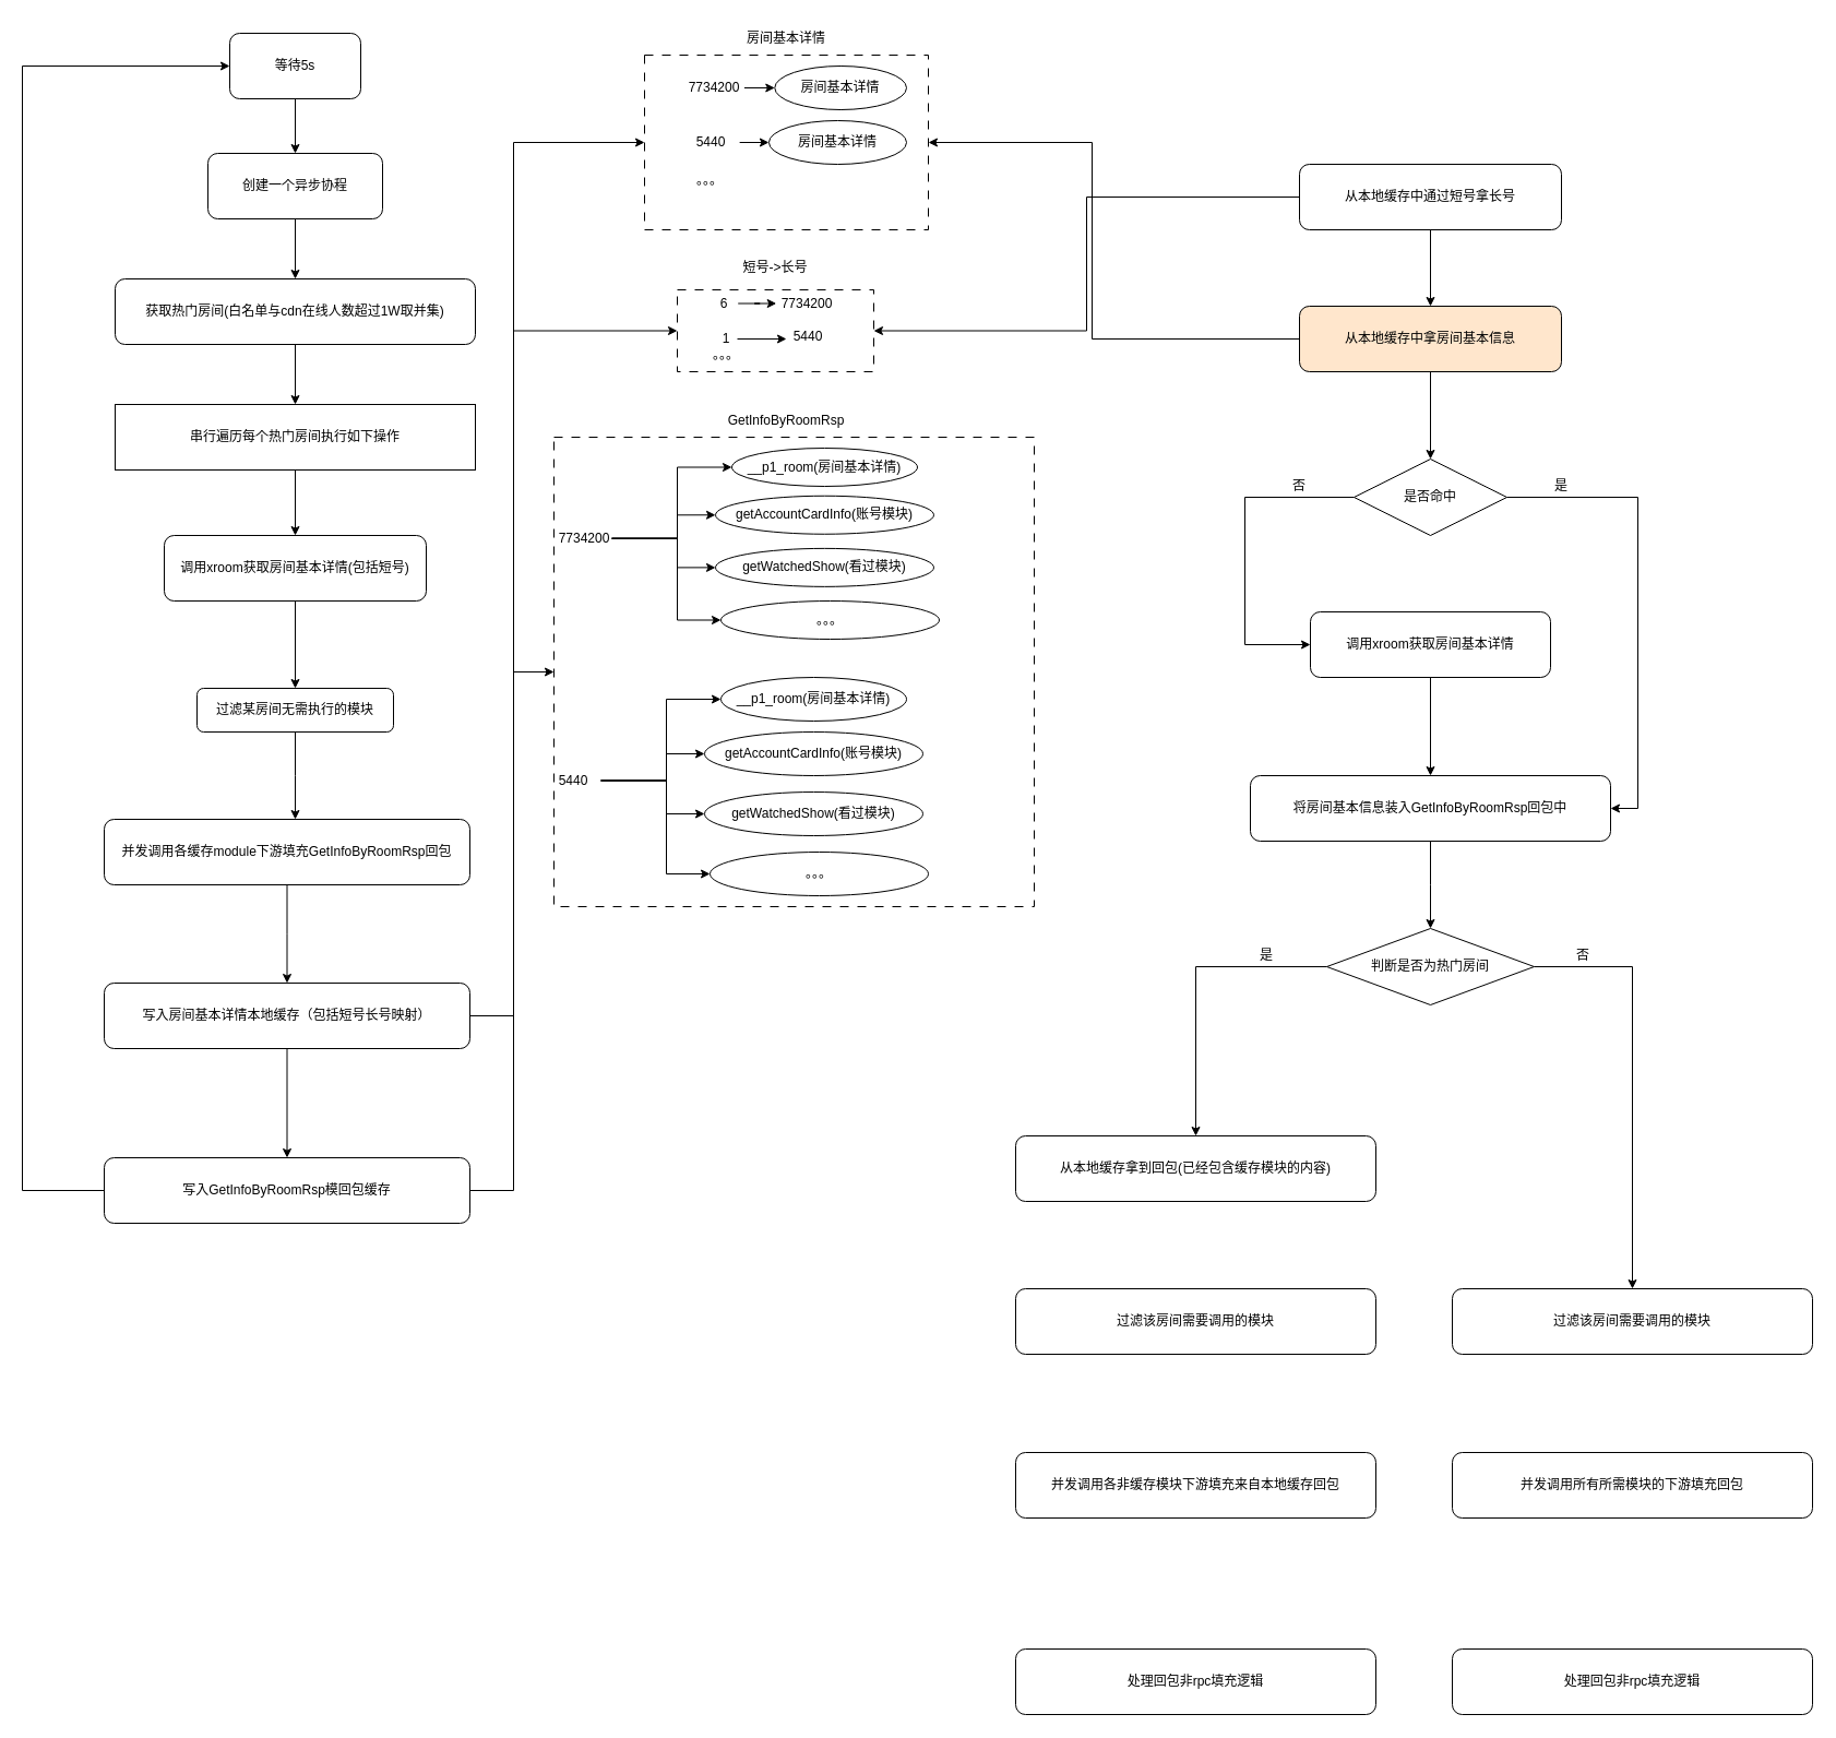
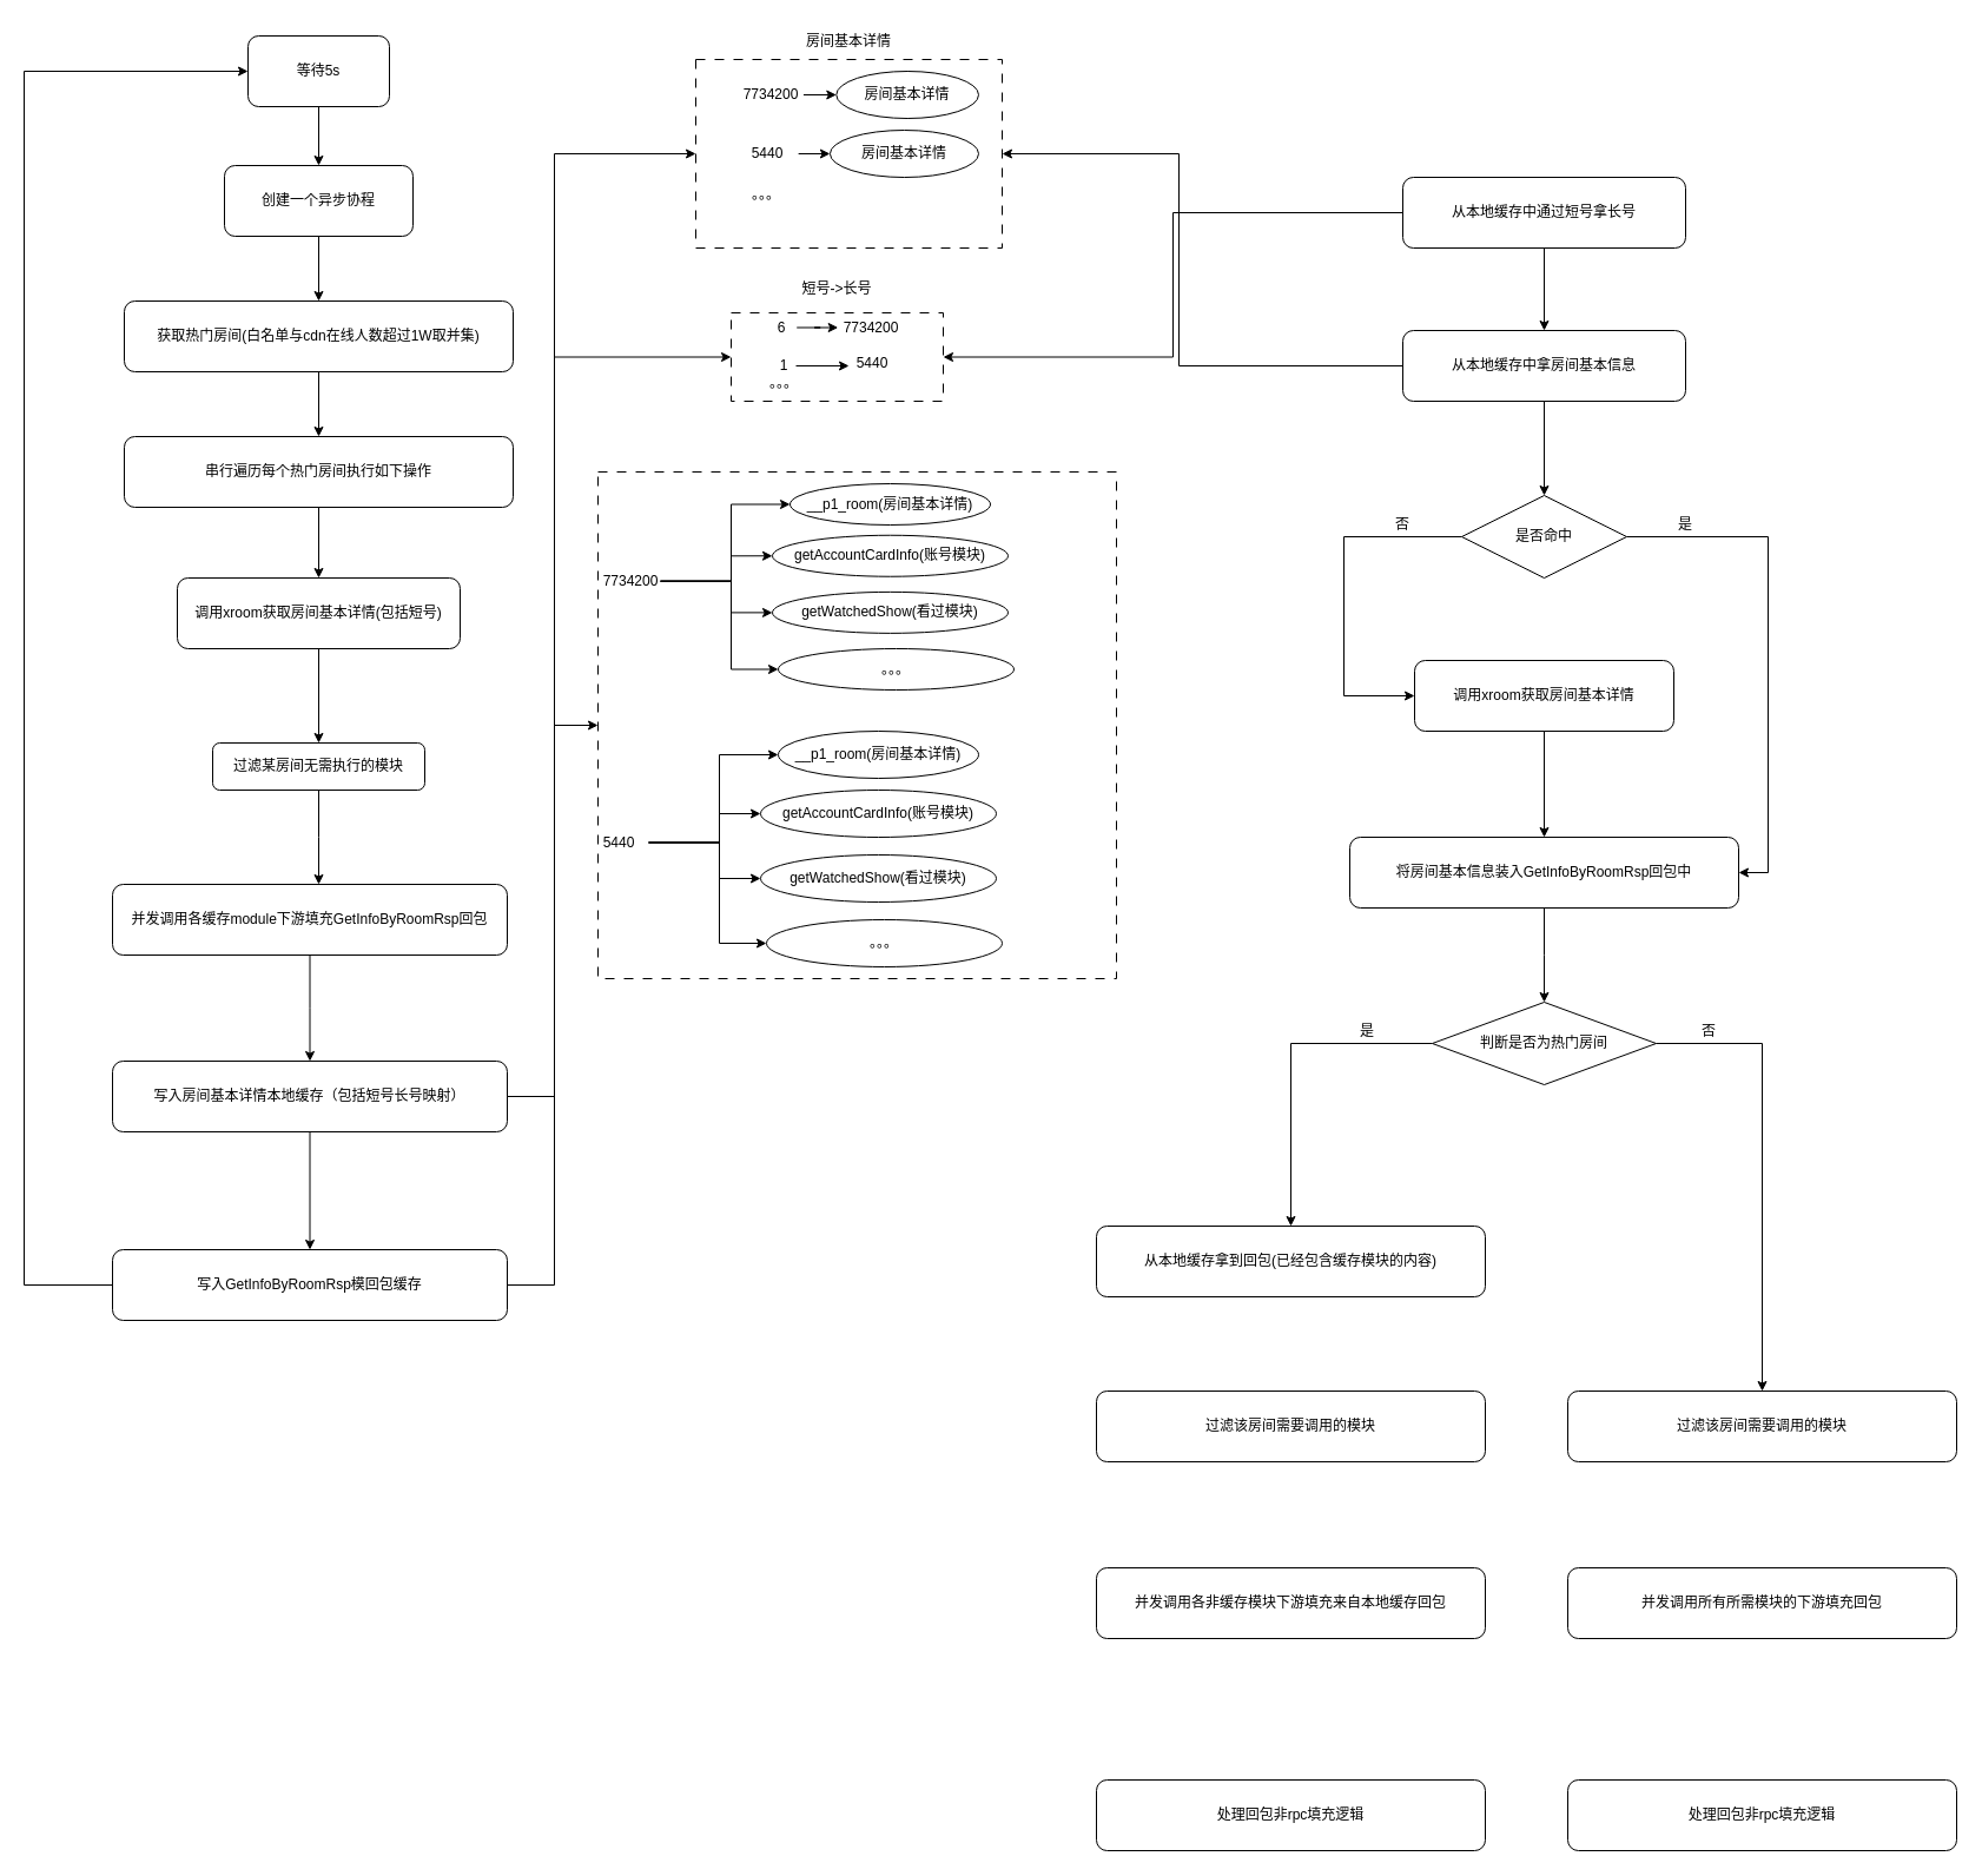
- <mxCell id="74" value="从本地缓存中拿房间基本信息" style="rounded=1;whiteSpace=wrap;html=1;fillColor=#ffe6cc;" vertex="1" parent="1"><mxGeometry x="1190" y="280" width="240" height="60" as="geometry" /></mxCell>
+ <mxCell id="74" value="从本地缓存中拿房间基本信息" style="rounded=1;whiteSpace=wrap;html=1;" vertex="1" parent="1"><mxGeometry x="1190" y="280" width="240" height="60" as="geometry" /></mxCell>
- <mxCell id="26" value="GetInfoByRoomRsp" style="text;strokeColor=none;align=center;fillColor=none;html=1;verticalAlign=middle;whiteSpace=wrap;rounded=0;" vertex="1" parent="1"><mxGeometry x="640" y="370" width="160" height="30" as="geometry" /></mxCell>
- <mxCell id="53" value="串行遍历每个热门房间执行如下操作" style="whiteSpace=wrap;html=1;rounded=0;" vertex="1" parent="1"><mxGeometry x="105" y="370" width="330" height="60" as="geometry" /></mxCell>
+ <mxCell id="53" value="串行遍历每个热门房间执行如下操作" style="rounded=1;whiteSpace=wrap;html=1;" vertex="1" parent="1"><mxGeometry x="105" y="370" width="330" height="60" as="geometry" /></mxCell>
